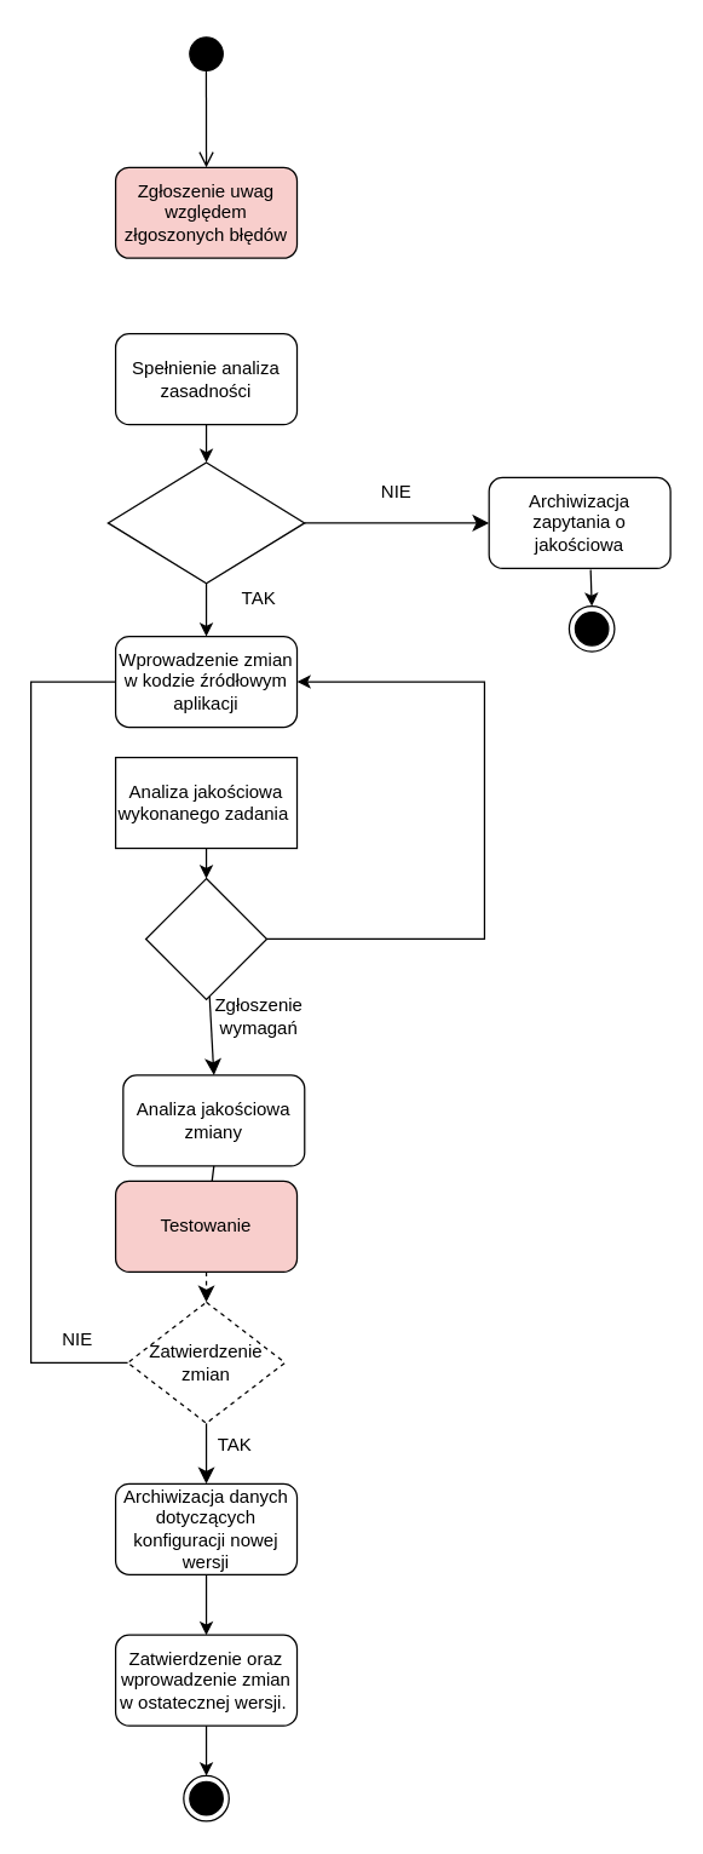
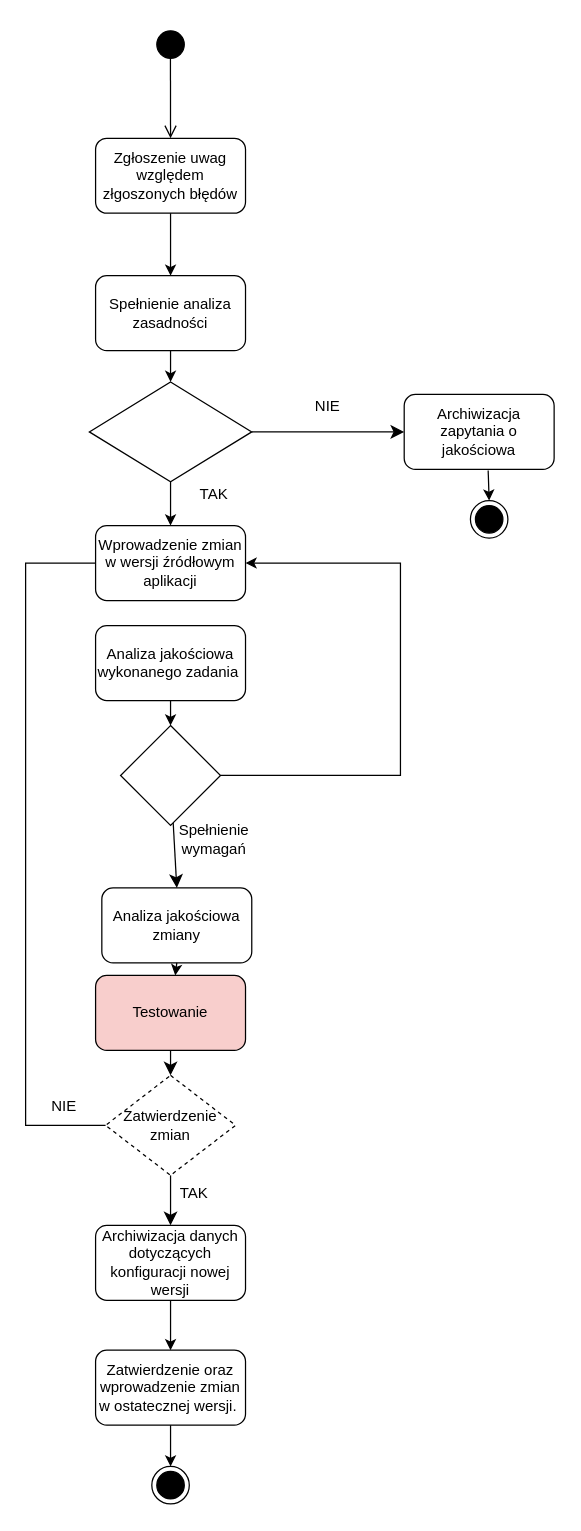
- <mxCell id="4" value="Zgłoszenie uwag względem złgoszonych błędów" style="rounded=1;whiteSpace=wrap;html=1;fillColor=#f8cecc;" parent="1" vertex="1"><mxGeometry x="76" y="110" width="120" height="60" as="geometry" /></mxCell>
+ <mxCell id="4" value="Zgłoszenie uwag względem złgoszonych błędów" style="rounded=1;whiteSpace=wrap;html=1;" parent="1" vertex="1"><mxGeometry x="76" y="110" width="120" height="60" as="geometry" /></mxCell>
+ <mxCell id="5" value="" style="endArrow=classic;html=1;rounded=0;exitX=0.5;exitY=1;exitDx=0;exitDy=0;" parent="1" source="4" target="6" edge="1"><mxGeometry width="50" height="50" relative="1" as="geometry"><mxPoint x="112" y="280" as="sourcePoint" /><mxPoint x="136" y="220" as="targetPoint" /></mxGeometry></mxCell>
- <mxCell id="13" value="Wprowadzenie zmian w kodzie źródłowym aplikacji" style="rounded=1;whiteSpace=wrap;html=1;" parent="1" vertex="1"><mxGeometry x="76" y="420" width="120" height="60" as="geometry" /></mxCell>
+ <mxCell id="13" value="Wprowadzenie zmian w wersji źródłowym aplikacji" style="rounded=1;whiteSpace=wrap;html=1;" parent="1" vertex="1"><mxGeometry x="76" y="420" width="120" height="60" as="geometry" /></mxCell>
- <mxCell id="17" value="Analiza jakościowa wykonanego zadania&amp;nbsp;" style="whiteSpace=wrap;html=1;rounded=0;" parent="1" vertex="1"><mxGeometry x="76" y="500" width="120" height="60" as="geometry" /></mxCell>
+ <mxCell id="17" value="Analiza jakościowa wykonanego zadania&amp;nbsp;" style="rounded=1;whiteSpace=wrap;html=1;" parent="1" vertex="1"><mxGeometry x="76" y="500" width="120" height="60" as="geometry" /></mxCell>
- <mxCell id="22" value="Zgłoszenie wymagań" style="text;html=1;strokeColor=none;fillColor=none;align=center;verticalAlign=middle;whiteSpace=wrap;rounded=0;" parent="1" vertex="1"><mxGeometry x="141" y="656" width="60" height="30" as="geometry" /></mxCell>
+ <mxCell id="22" value="Spełnienie wymagań" style="text;html=1;strokeColor=none;fillColor=none;align=center;verticalAlign=middle;whiteSpace=wrap;rounded=0;" parent="1" vertex="1"><mxGeometry x="141" y="656" width="60" height="30" as="geometry" /></mxCell>
- <mxCell id="24" value="" style="endArrow=none;html=1;rounded=0;exitX=0.5;exitY=1;exitDx=0;exitDy=0;" parent="1" source="23" target="26" edge="1"><mxGeometry width="50" height="50" relative="1" as="geometry"><mxPoint x="122" y="860" as="sourcePoint" /><mxPoint x="142" y="780" as="targetPoint" /></mxGeometry></mxCell>
+ <mxCell id="24" value="" style="endArrow=classic;html=1;rounded=0;exitX=0.5;exitY=1;exitDx=0;exitDy=0;" parent="1" source="23" target="26" edge="1"><mxGeometry width="50" height="50" relative="1" as="geometry"><mxPoint x="122" y="860" as="sourcePoint" /><mxPoint x="142" y="780" as="targetPoint" /></mxGeometry></mxCell>
- <mxCell id="25" style="edgeStyle=none;curved=1;rounded=0;orthogonalLoop=1;jettySize=auto;html=1;exitX=0.5;exitY=1;exitDx=0;exitDy=0;entryX=0.5;entryY=0;entryDx=0;entryDy=0;fontSize=12;startSize=8;endSize=8;dashed=1;" parent="1" source="26" target="28" edge="1"><mxGeometry relative="1" as="geometry" /></mxCell>
+ <mxCell id="25" style="edgeStyle=none;curved=1;rounded=0;orthogonalLoop=1;jettySize=auto;html=1;exitX=0.5;exitY=1;exitDx=0;exitDy=0;entryX=0.5;entryY=0;entryDx=0;entryDy=0;fontSize=12;startSize=8;endSize=8;" parent="1" source="26" target="28" edge="1"><mxGeometry relative="1" as="geometry" /></mxCell>
